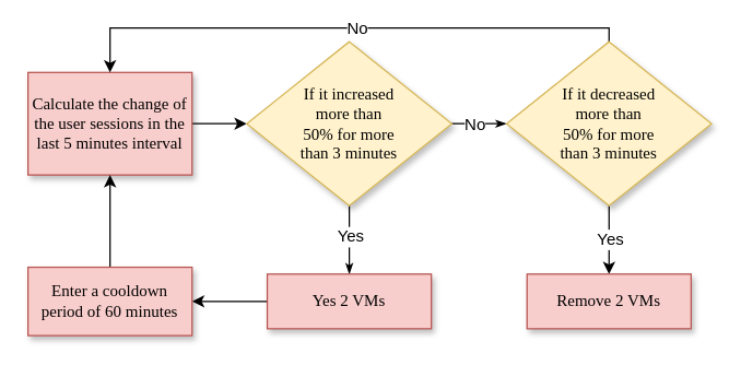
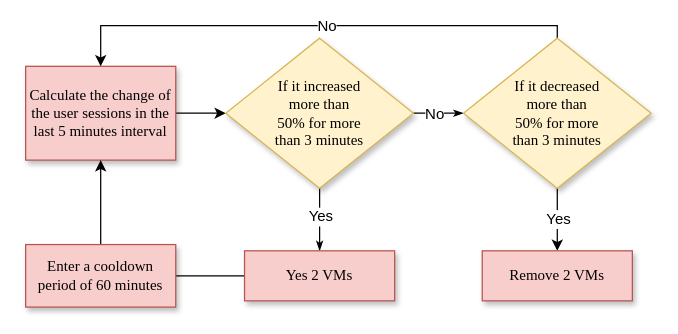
- <mxCell id="9" style="edgeStyle=orthogonalEdgeStyle;rounded=0;orthogonalLoop=1;jettySize=auto;html=1;" parent="1" source="10" target="17" edge="1"><mxGeometry relative="1" as="geometry"><Array as="points"><mxPoint x="210" y="210" /><mxPoint x="210" y="210" /></Array></mxGeometry></mxCell>
+ <mxCell id="9" style="edgeStyle=orthogonalEdgeStyle;rounded=0;orthogonalLoop=1;jettySize=auto;html=1;endArrow=none;" parent="1" source="10" target="17" edge="1"><mxGeometry relative="1" as="geometry"><Array as="points"><mxPoint x="210" y="210" /><mxPoint x="210" y="210" /></Array></mxGeometry></mxCell>
